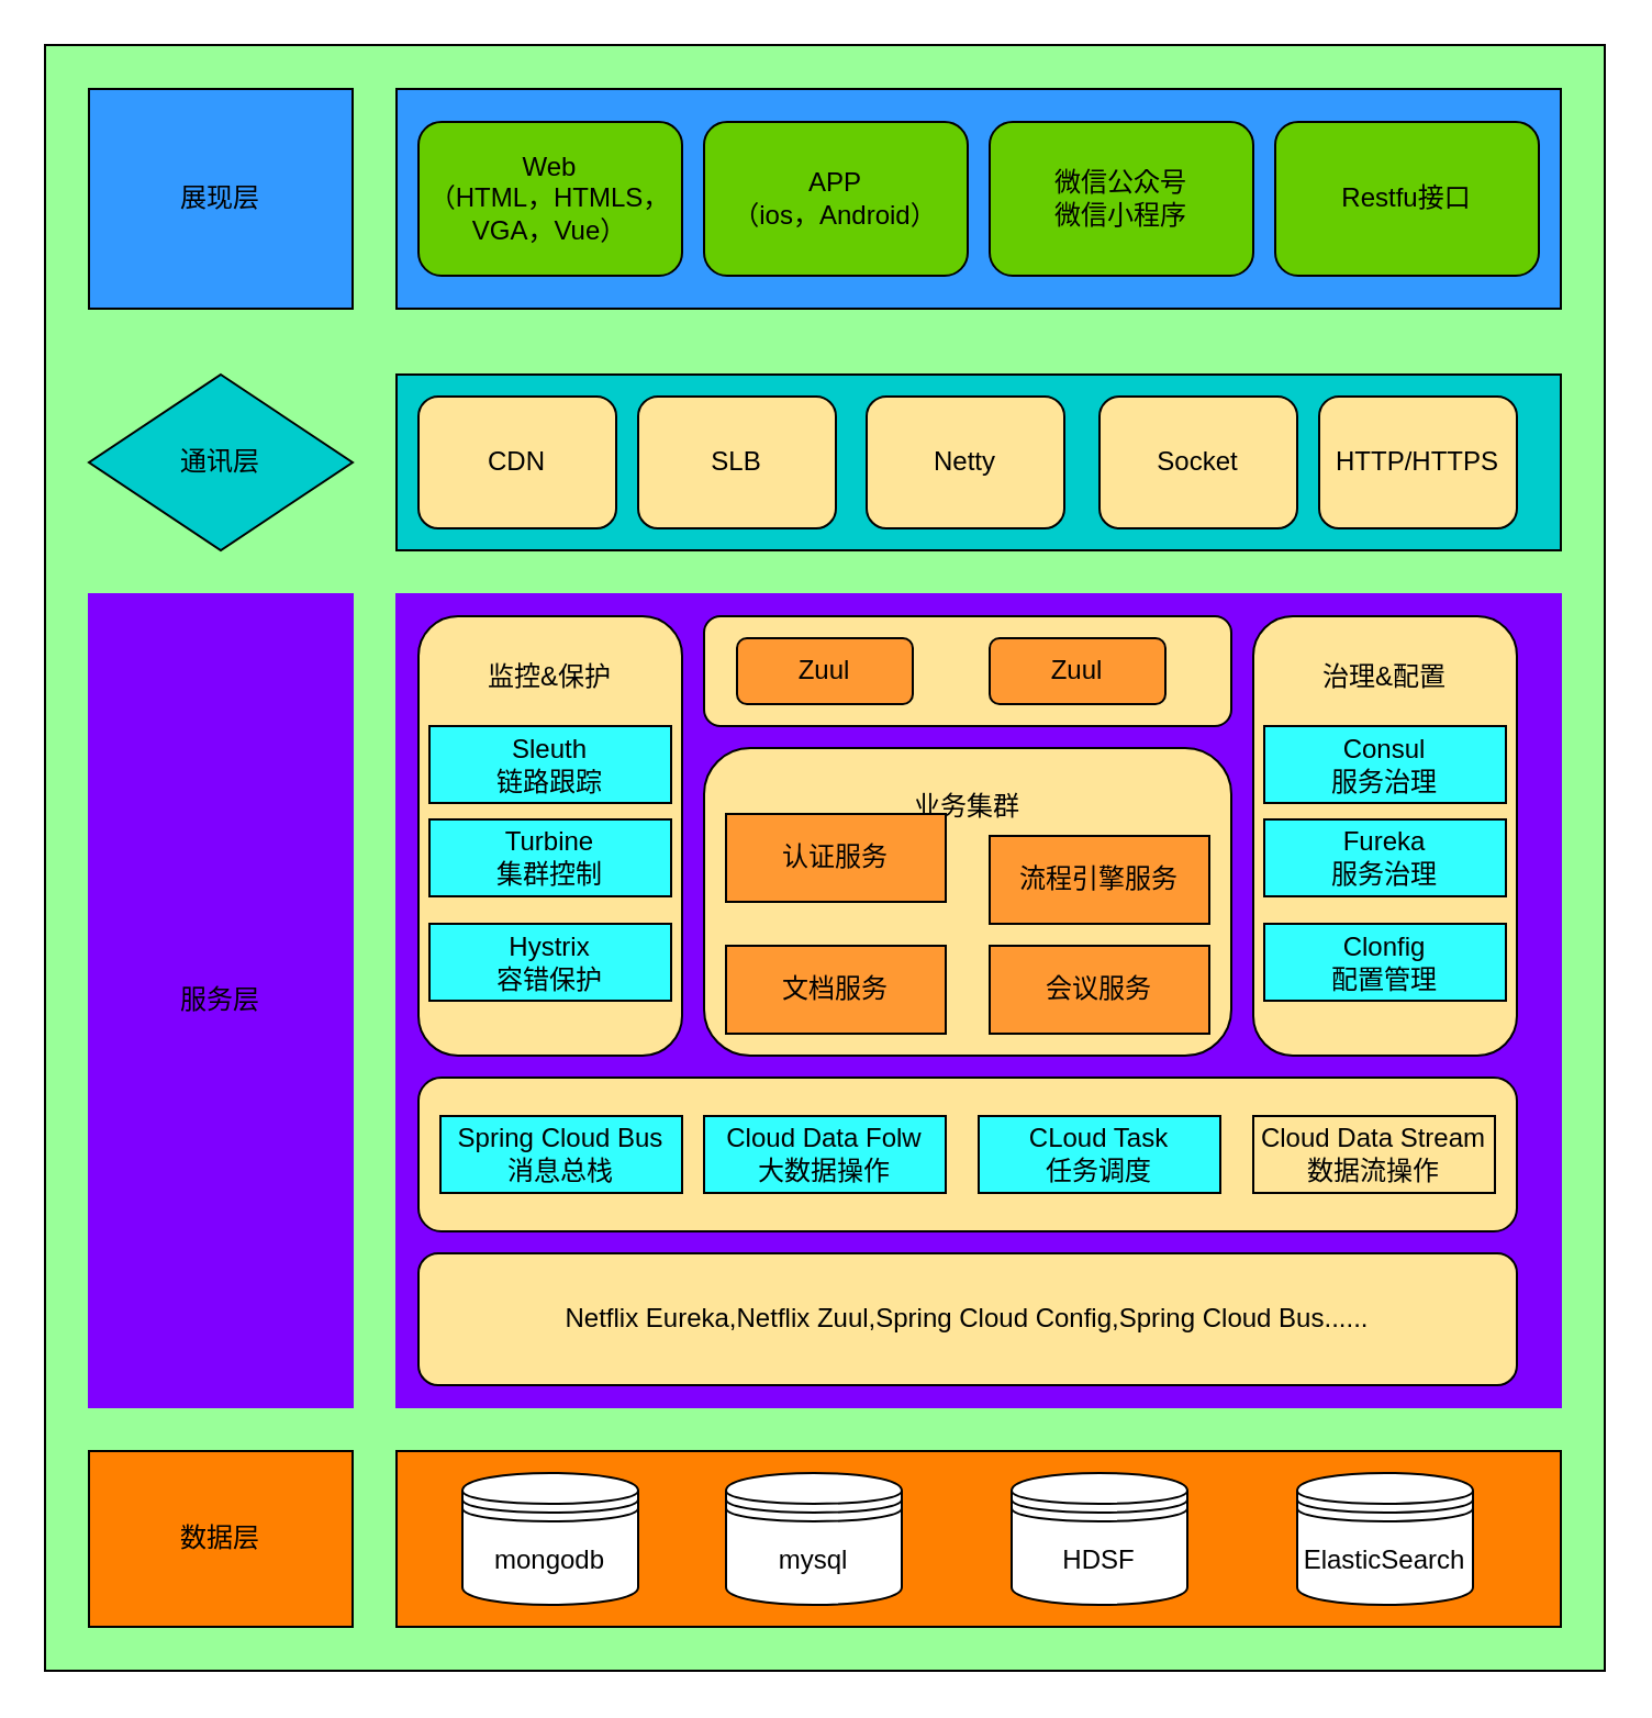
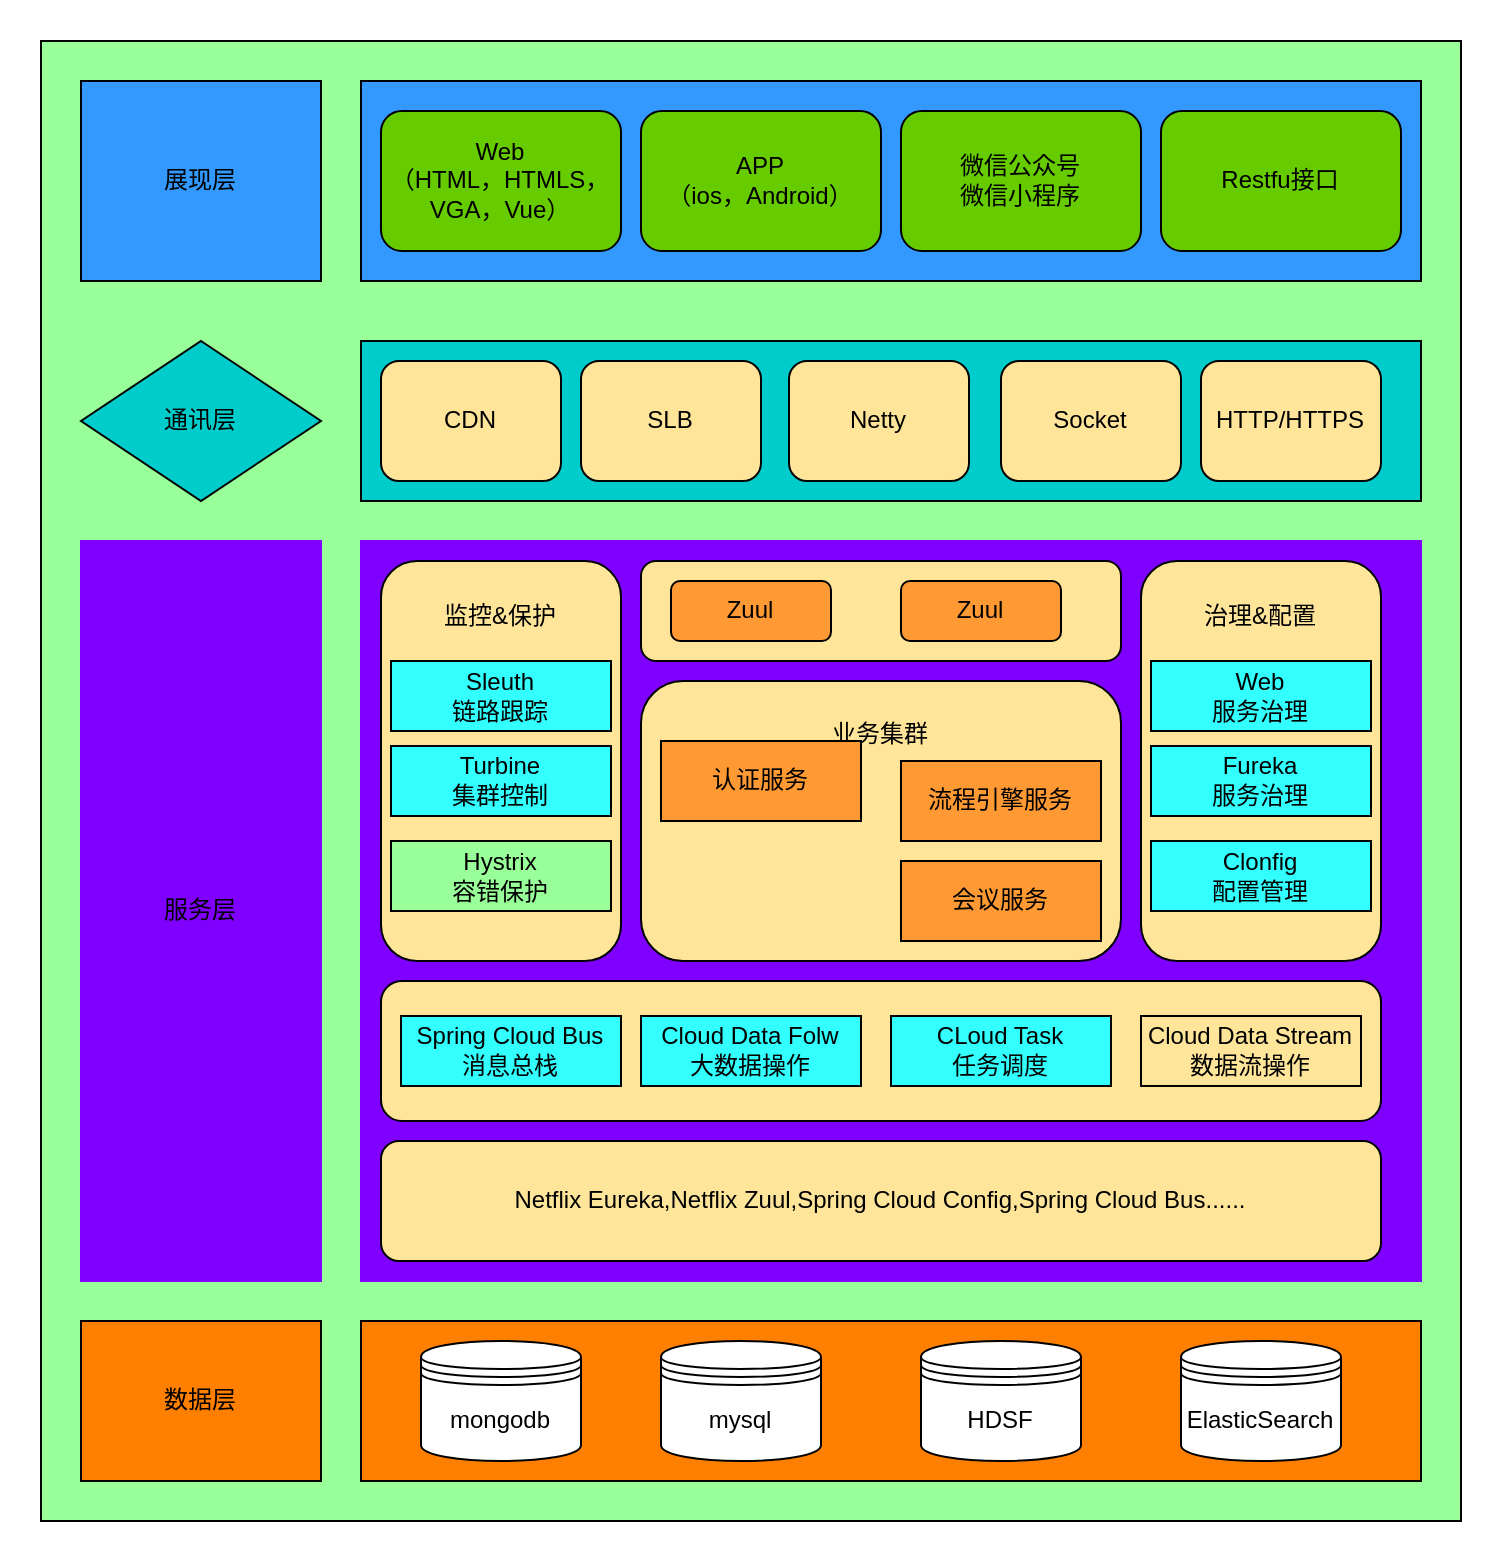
- <mxCell id="23" value="Consul&lt;div&gt;服务治理&lt;/div&gt;" style="rounded=0;whiteSpace=wrap;html=1;fillColor=#33FFFF;" vertex="1" parent="1"><mxGeometry x="575" y="330" width="110" height="35" as="geometry" /></mxCell>
+ <mxCell id="23" value="Web&lt;div&gt;服务治理&lt;/div&gt;" style="rounded=0;whiteSpace=wrap;html=1;fillColor=#33FFFF;" vertex="1" parent="1"><mxGeometry x="575" y="330" width="110" height="35" as="geometry" /></mxCell>
- <mxCell id="21" value="Hystrix&lt;div&gt;容错保护&lt;/div&gt;" style="rounded=0;whiteSpace=wrap;html=1;fillColor=#33FFFF;" vertex="1" parent="1"><mxGeometry x="195" y="420" width="110" height="35" as="geometry" /></mxCell>
+ <mxCell id="21" value="Hystrix&lt;div&gt;容错保护&lt;/div&gt;" style="rounded=0;whiteSpace=wrap;html=1;fillColor=#99ff99;" vertex="1" parent="1"><mxGeometry x="195" y="420" width="110" height="35" as="geometry" /></mxCell>
- <mxCell id="31" value="文档服务" style="rounded=0;whiteSpace=wrap;html=1;fillColor=#FF9933;" vertex="1" parent="1"><mxGeometry x="330" y="430" width="100" height="40" as="geometry" /></mxCell>
